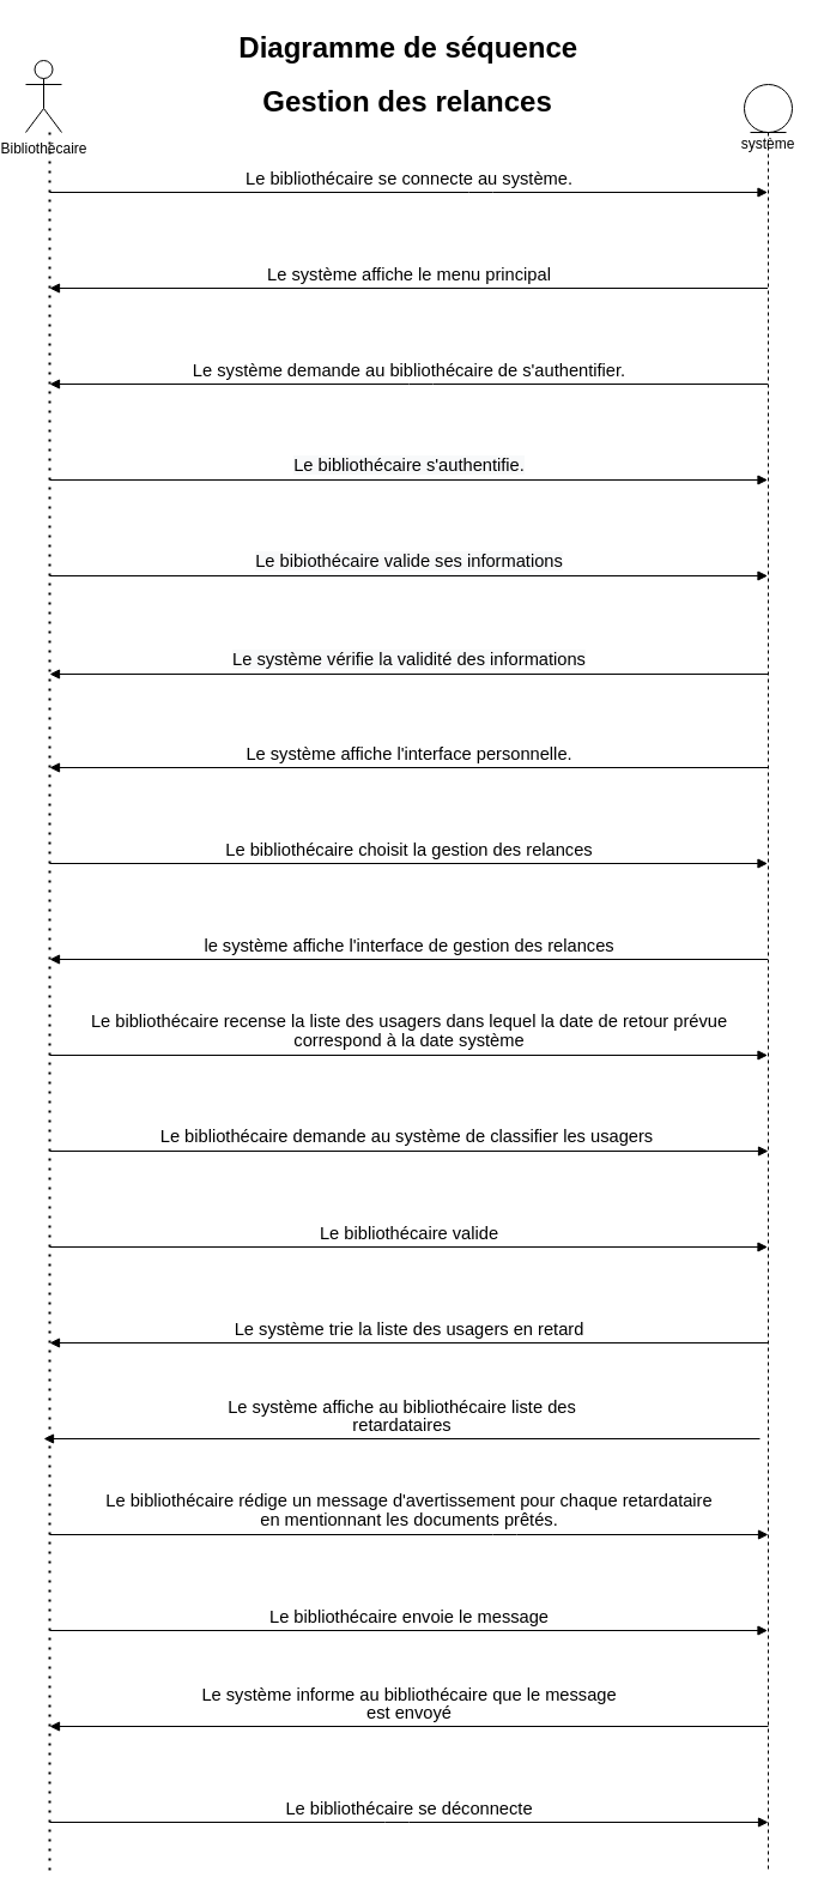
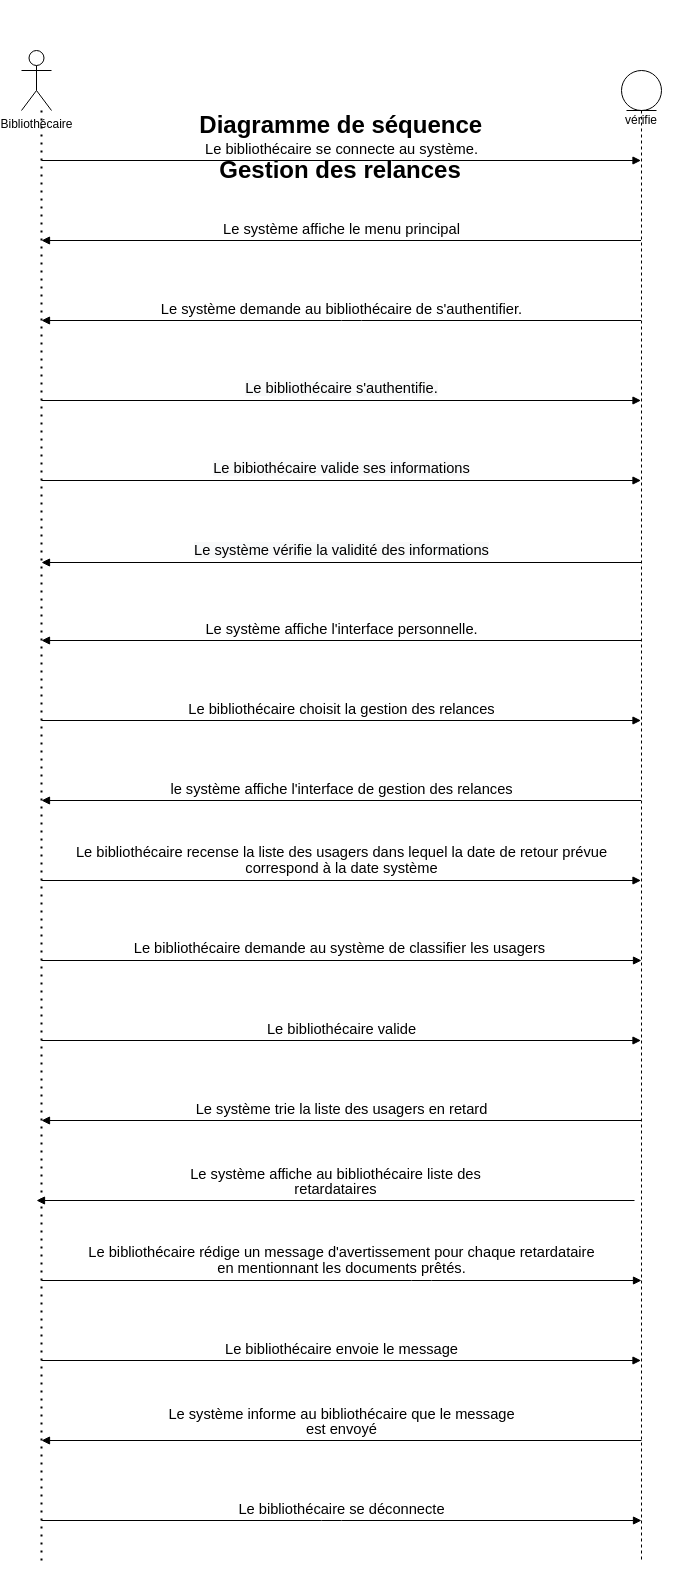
- <mxCell id="14" value="&lt;h1&gt;&amp;nbsp; &amp;nbsp; &amp;nbsp; &amp;nbsp; Diagramme de séquence&lt;/h1&gt;&lt;h1&gt;&amp;nbsp; &amp;nbsp; &amp;nbsp; &amp;nbsp; &amp;nbsp; &amp;nbsp;Gestion des relances&amp;nbsp;&lt;/h1&gt;" style="text;html=1;strokeColor=none;fillColor=none;spacing=5;spacingTop=-20;whiteSpace=wrap;overflow=hidden;rounded=0;" parent="1" vertex="1"><mxGeometry x="140" y="20" width="420" height="90" as="geometry" /></mxCell>
+ <mxCell id="14" value="&lt;h1&gt;&amp;nbsp; &amp;nbsp; &amp;nbsp; &amp;nbsp; Diagramme de séquence&lt;/h1&gt;&lt;h1&gt;&amp;nbsp; &amp;nbsp; &amp;nbsp; &amp;nbsp; &amp;nbsp; &amp;nbsp;Gestion des relances&amp;nbsp;&lt;/h1&gt;" style="text;html=1;strokeColor=none;fillColor=none;spacing=5;spacingTop=-20;whiteSpace=wrap;overflow=hidden;rounded=0;" parent="1" vertex="1"><mxGeometry x="140" y="105" width="420" height="90" as="geometry" /></mxCell>
- <mxCell id="3" value="système" style="shape=umlLifeline;participant=umlEntity;perimeter=lifelinePerimeter;whiteSpace=wrap;html=1;container=1;collapsible=0;recursiveResize=0;verticalAlign=top;spacingTop=36;outlineConnect=0;" parent="1" vertex="1"><mxGeometry x="620" y="70" width="40" height="1490" as="geometry" /></mxCell>
+ <mxCell id="3" value="vérifie" style="shape=umlLifeline;participant=umlEntity;perimeter=lifelinePerimeter;whiteSpace=wrap;html=1;container=1;collapsible=0;recursiveResize=0;verticalAlign=top;spacingTop=36;outlineConnect=0;" parent="1" vertex="1"><mxGeometry x="620" y="70" width="40" height="1490" as="geometry" /></mxCell>
